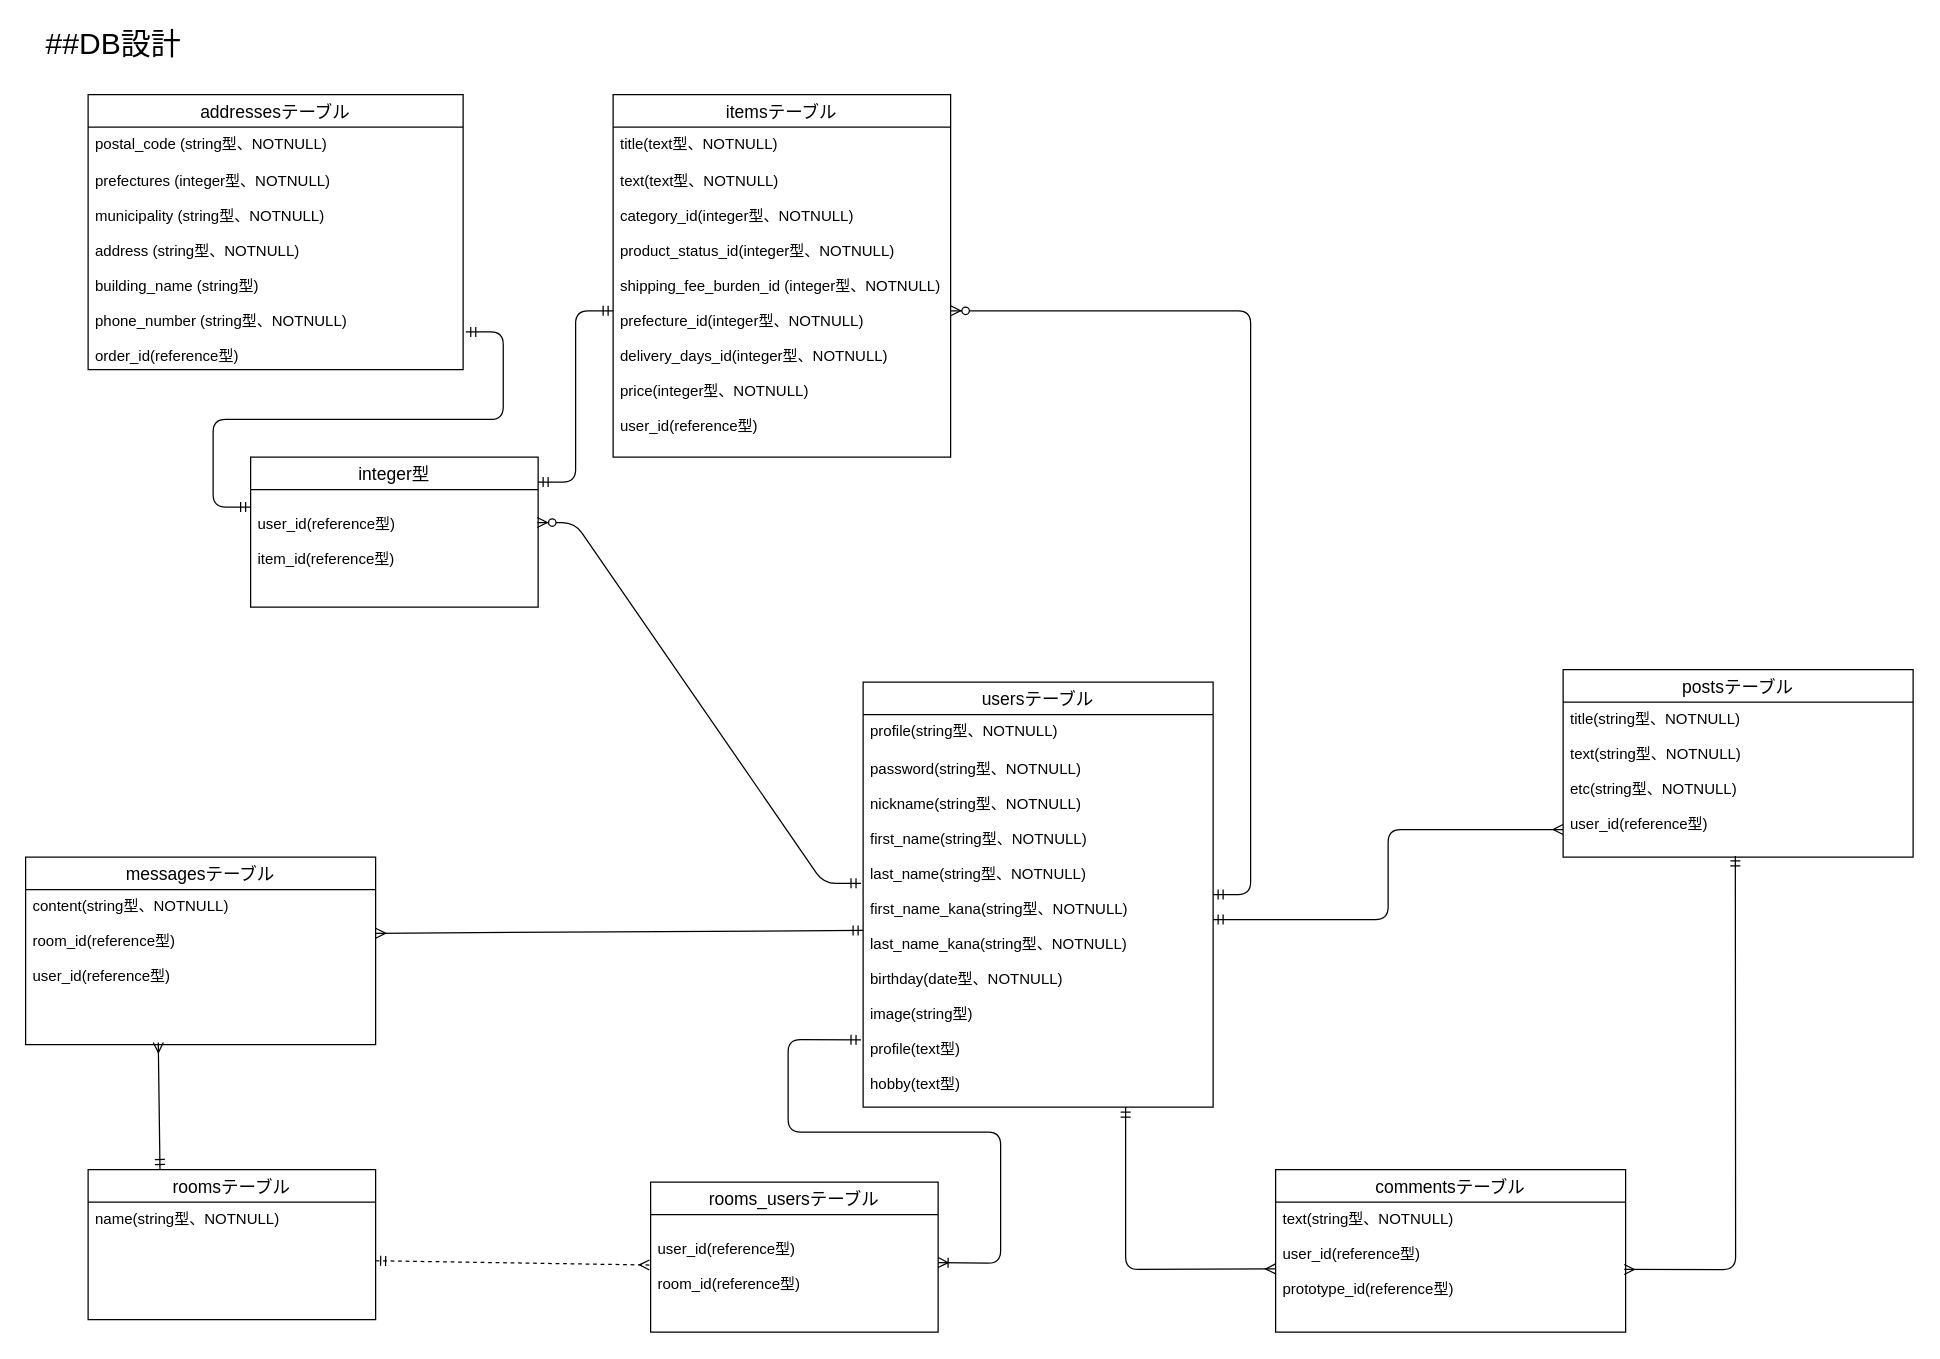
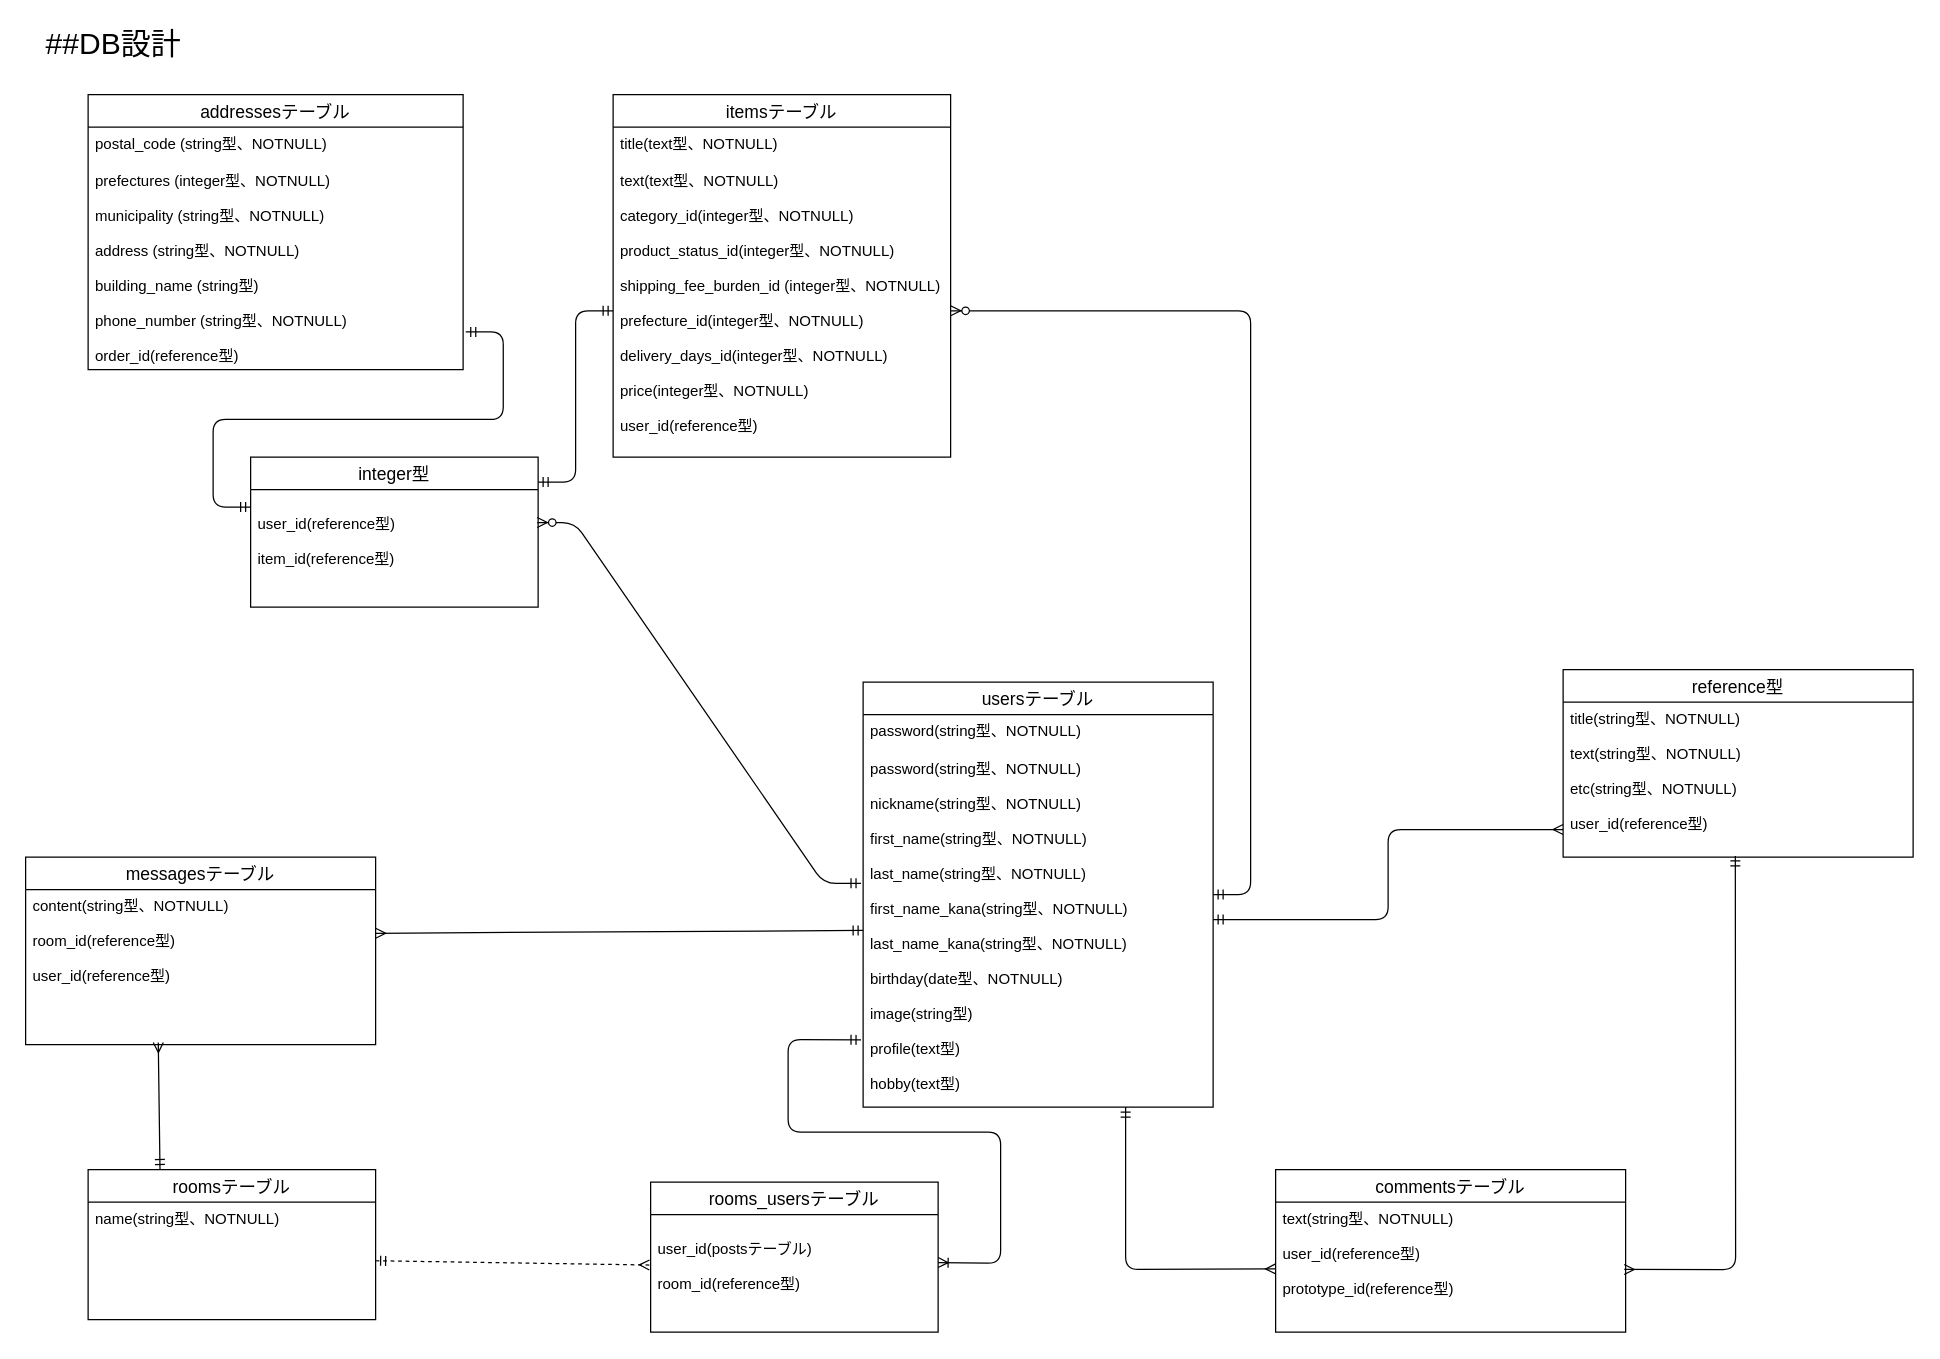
- <mxCell id="5" value="postsテーブル" style="swimlane;fontStyle=0;childLayout=stackLayout;horizontal=1;startSize=26;horizontalStack=0;resizeParent=1;resizeParentMax=0;resizeLast=0;collapsible=1;marginBottom=0;align=center;fontSize=14;" parent="1" vertex="1"><mxGeometry x="1250" y="535" width="280" height="150" as="geometry" /></mxCell>
+ <mxCell id="5" value="reference型" style="swimlane;fontStyle=0;childLayout=stackLayout;horizontal=1;startSize=26;horizontalStack=0;resizeParent=1;resizeParentMax=0;resizeLast=0;collapsible=1;marginBottom=0;align=center;fontSize=14;" parent="1" vertex="1"><mxGeometry x="1250" y="535" width="280" height="150" as="geometry" /></mxCell>
- <mxCell id="20" value="profile(string型、NOTNULL)" style="text;strokeColor=none;fillColor=none;spacingLeft=4;spacingRight=4;overflow=hidden;rotatable=0;points=[[0,0.5],[1,0.5]];portConstraint=eastwest;fontSize=12;" parent="19" vertex="1"><mxGeometry y="26" width="280" height="30" as="geometry" /></mxCell>
+ <mxCell id="20" value="password(string型、NOTNULL)" style="text;strokeColor=none;fillColor=none;spacingLeft=4;spacingRight=4;overflow=hidden;rotatable=0;points=[[0,0.5],[1,0.5]];portConstraint=eastwest;fontSize=12;" parent="19" vertex="1"><mxGeometry y="26" width="280" height="30" as="geometry" /></mxCell>
- <mxCell id="16" value="&#10;user_id(reference型)&#10;&#10;room_id(reference型)" style="text;strokeColor=none;fillColor=none;spacingLeft=4;spacingRight=4;overflow=hidden;rotatable=0;points=[[0,0.5],[1,0.5]];portConstraint=eastwest;fontSize=12;" parent="15" vertex="1"><mxGeometry y="26" width="230" height="94" as="geometry" /></mxCell>
+ <mxCell id="16" value="&#10;user_id(postsテーブル)&#10;&#10;room_id(reference型)" style="text;strokeColor=none;fillColor=none;spacingLeft=4;spacingRight=4;overflow=hidden;rotatable=0;points=[[0,0.5],[1,0.5]];portConstraint=eastwest;fontSize=12;" parent="15" vertex="1"><mxGeometry y="26" width="230" height="94" as="geometry" /></mxCell>
